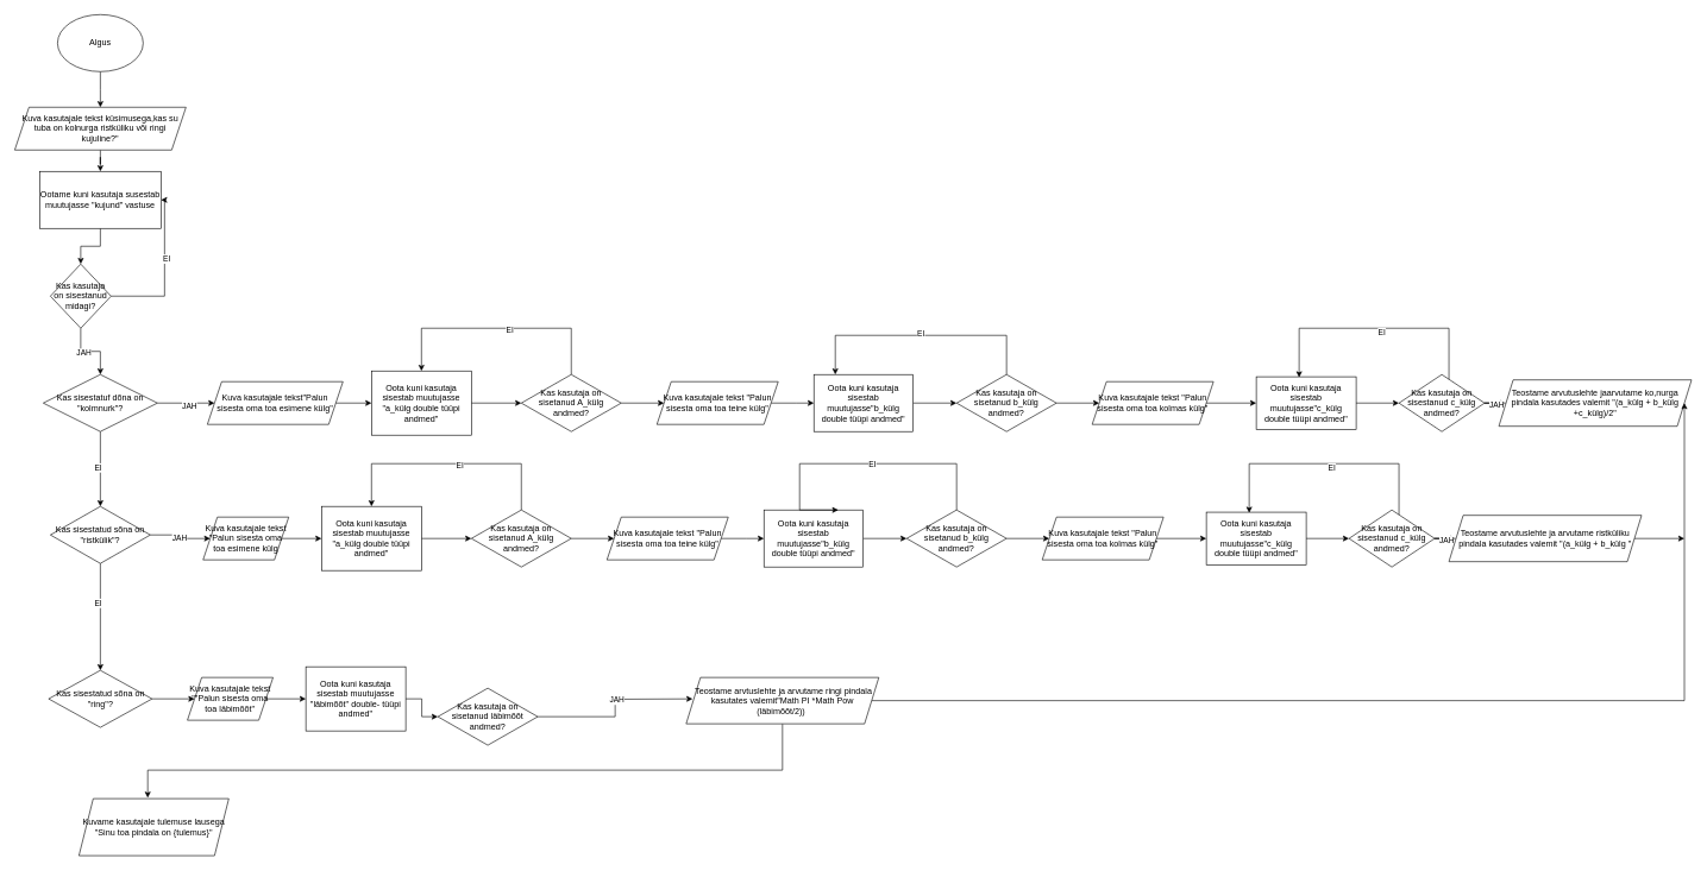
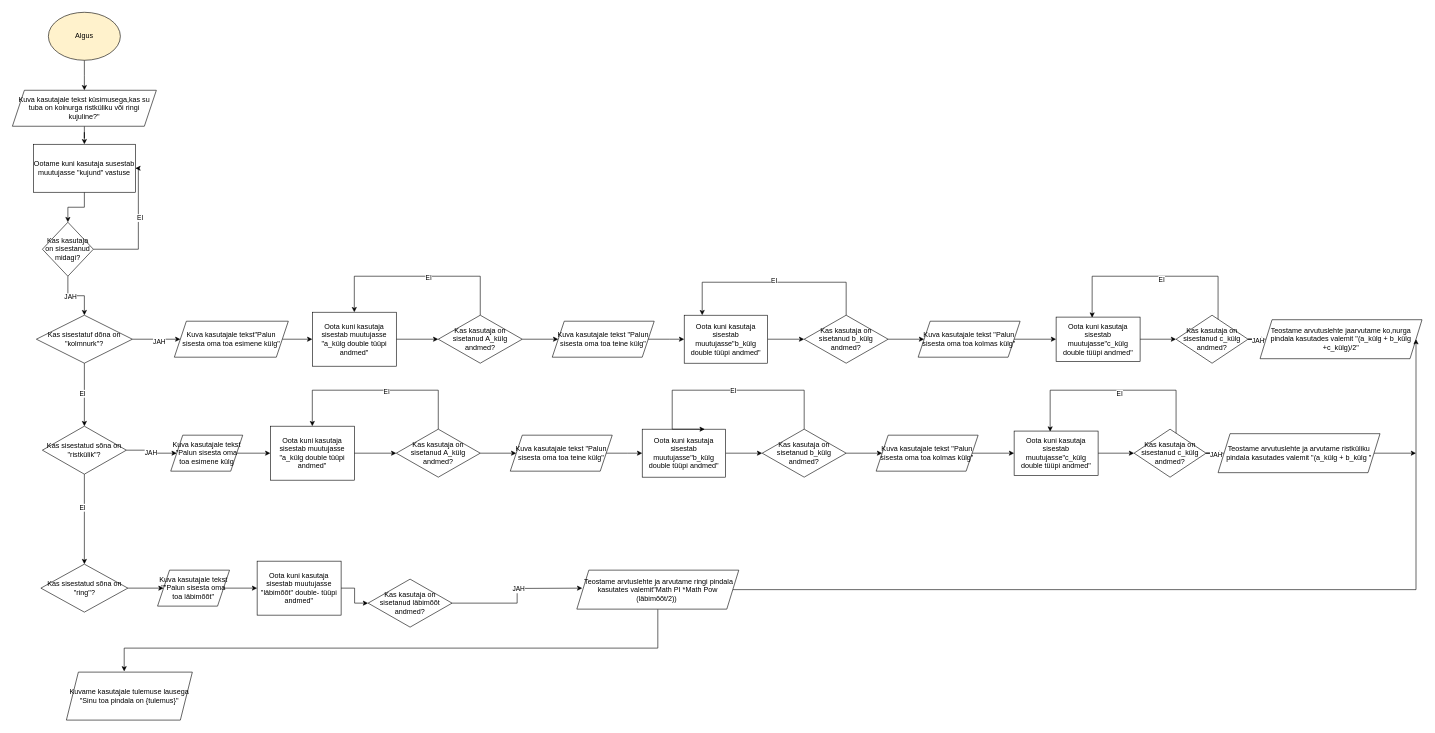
- <mxCell id="3" value="Algus" style="ellipse;whiteSpace=wrap;html=1;" parent="1" vertex="1"><mxGeometry x="80" y="20" width="120" height="80" as="geometry" /></mxCell>
+ <mxCell id="3" value="Algus" style="ellipse;whiteSpace=wrap;html=1;fillColor=#fff2cc;" parent="1" vertex="1"><mxGeometry x="80" y="20" width="120" height="80" as="geometry" /></mxCell>
